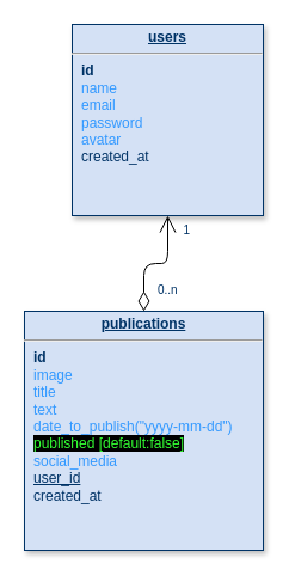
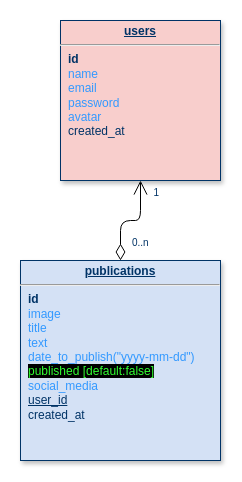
- <mxCell id="3" value="&lt;p style=&quot;margin: 0px; margin-top: 4px; text-align: center; text-decoration: underline;&quot;&gt;&lt;strong&gt;users&lt;/strong&gt;&lt;/p&gt;&lt;hr&gt;&lt;p style=&quot;margin: 0px; margin-left: 8px;&quot;&gt;&lt;b&gt;id&lt;/b&gt;&lt;/p&gt;&lt;p style=&quot;margin: 0px; margin-left: 8px;&quot;&gt;&lt;font color=&quot;#3399ff&quot;&gt;name&lt;/font&gt;&lt;/p&gt;&lt;p style=&quot;margin: 0px; margin-left: 8px;&quot;&gt;&lt;font color=&quot;#3399ff&quot;&gt;email&lt;/font&gt;&lt;/p&gt;&lt;p style=&quot;margin: 0px; margin-left: 8px;&quot;&gt;&lt;font color=&quot;#3399ff&quot;&gt;password&lt;/font&gt;&lt;/p&gt;&lt;p style=&quot;margin: 0px; margin-left: 8px;&quot;&gt;&lt;font color=&quot;#3399ff&quot;&gt;avatar&lt;/font&gt;&lt;/p&gt;&lt;p style=&quot;margin: 0px; margin-left: 8px;&quot;&gt;created_at&lt;/p&gt;" style="verticalAlign=top;align=left;overflow=fill;fontSize=12;fontFamily=Helvetica;html=1;strokeColor=#003366;shadow=1;fillColor=#D4E1F5;fontColor=#003366" parent="1" vertex="1"><mxGeometry x="60" y="20" width="160" height="160" as="geometry" /></mxCell>
+ <mxCell id="3" value="&lt;p style=&quot;margin: 0px; margin-top: 4px; text-align: center; text-decoration: underline;&quot;&gt;&lt;strong&gt;users&lt;/strong&gt;&lt;/p&gt;&lt;hr&gt;&lt;p style=&quot;margin: 0px; margin-left: 8px;&quot;&gt;&lt;b&gt;id&lt;/b&gt;&lt;/p&gt;&lt;p style=&quot;margin: 0px; margin-left: 8px;&quot;&gt;&lt;font color=&quot;#3399ff&quot;&gt;name&lt;/font&gt;&lt;/p&gt;&lt;p style=&quot;margin: 0px; margin-left: 8px;&quot;&gt;&lt;font color=&quot;#3399ff&quot;&gt;email&lt;/font&gt;&lt;/p&gt;&lt;p style=&quot;margin: 0px; margin-left: 8px;&quot;&gt;&lt;font color=&quot;#3399ff&quot;&gt;password&lt;/font&gt;&lt;/p&gt;&lt;p style=&quot;margin: 0px; margin-left: 8px;&quot;&gt;&lt;font color=&quot;#3399ff&quot;&gt;avatar&lt;/font&gt;&lt;/p&gt;&lt;p style=&quot;margin: 0px; margin-left: 8px;&quot;&gt;created_at&lt;/p&gt;" style="verticalAlign=top;align=left;overflow=fill;fontSize=12;fontFamily=Helvetica;html=1;strokeColor=#003366;shadow=1;fillColor=#f8cecc;fontColor=#003366;" parent="1" vertex="1"><mxGeometry x="60" y="20" width="160" height="160" as="geometry" /></mxCell>
